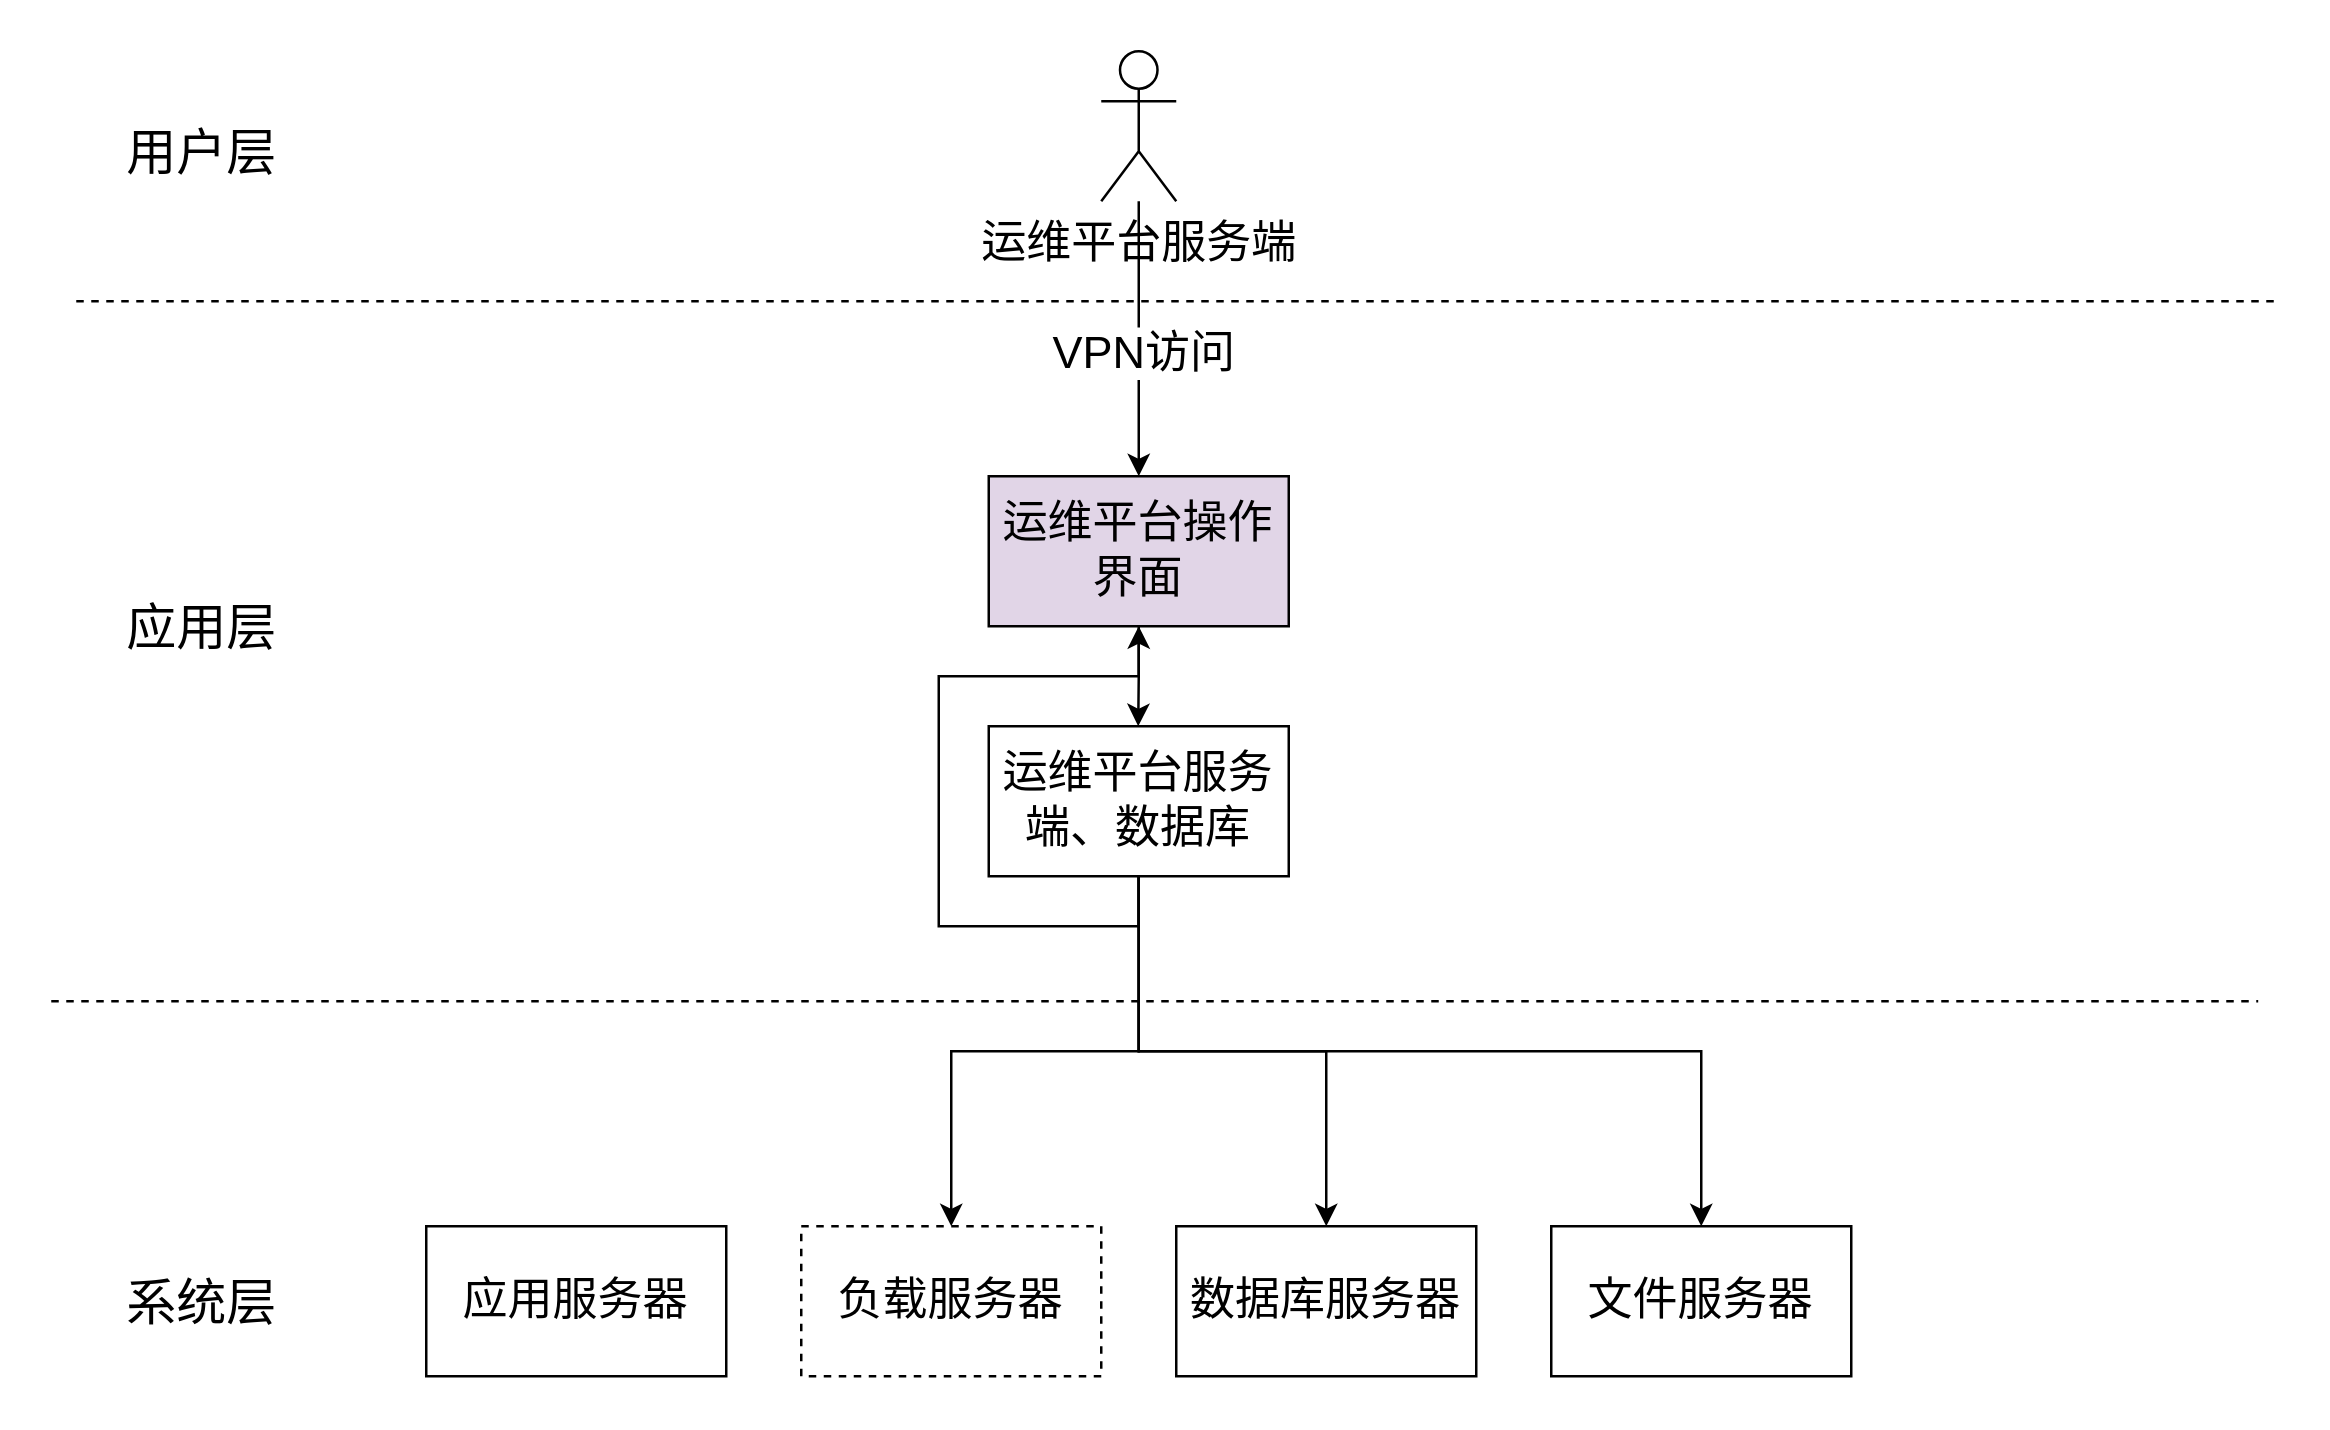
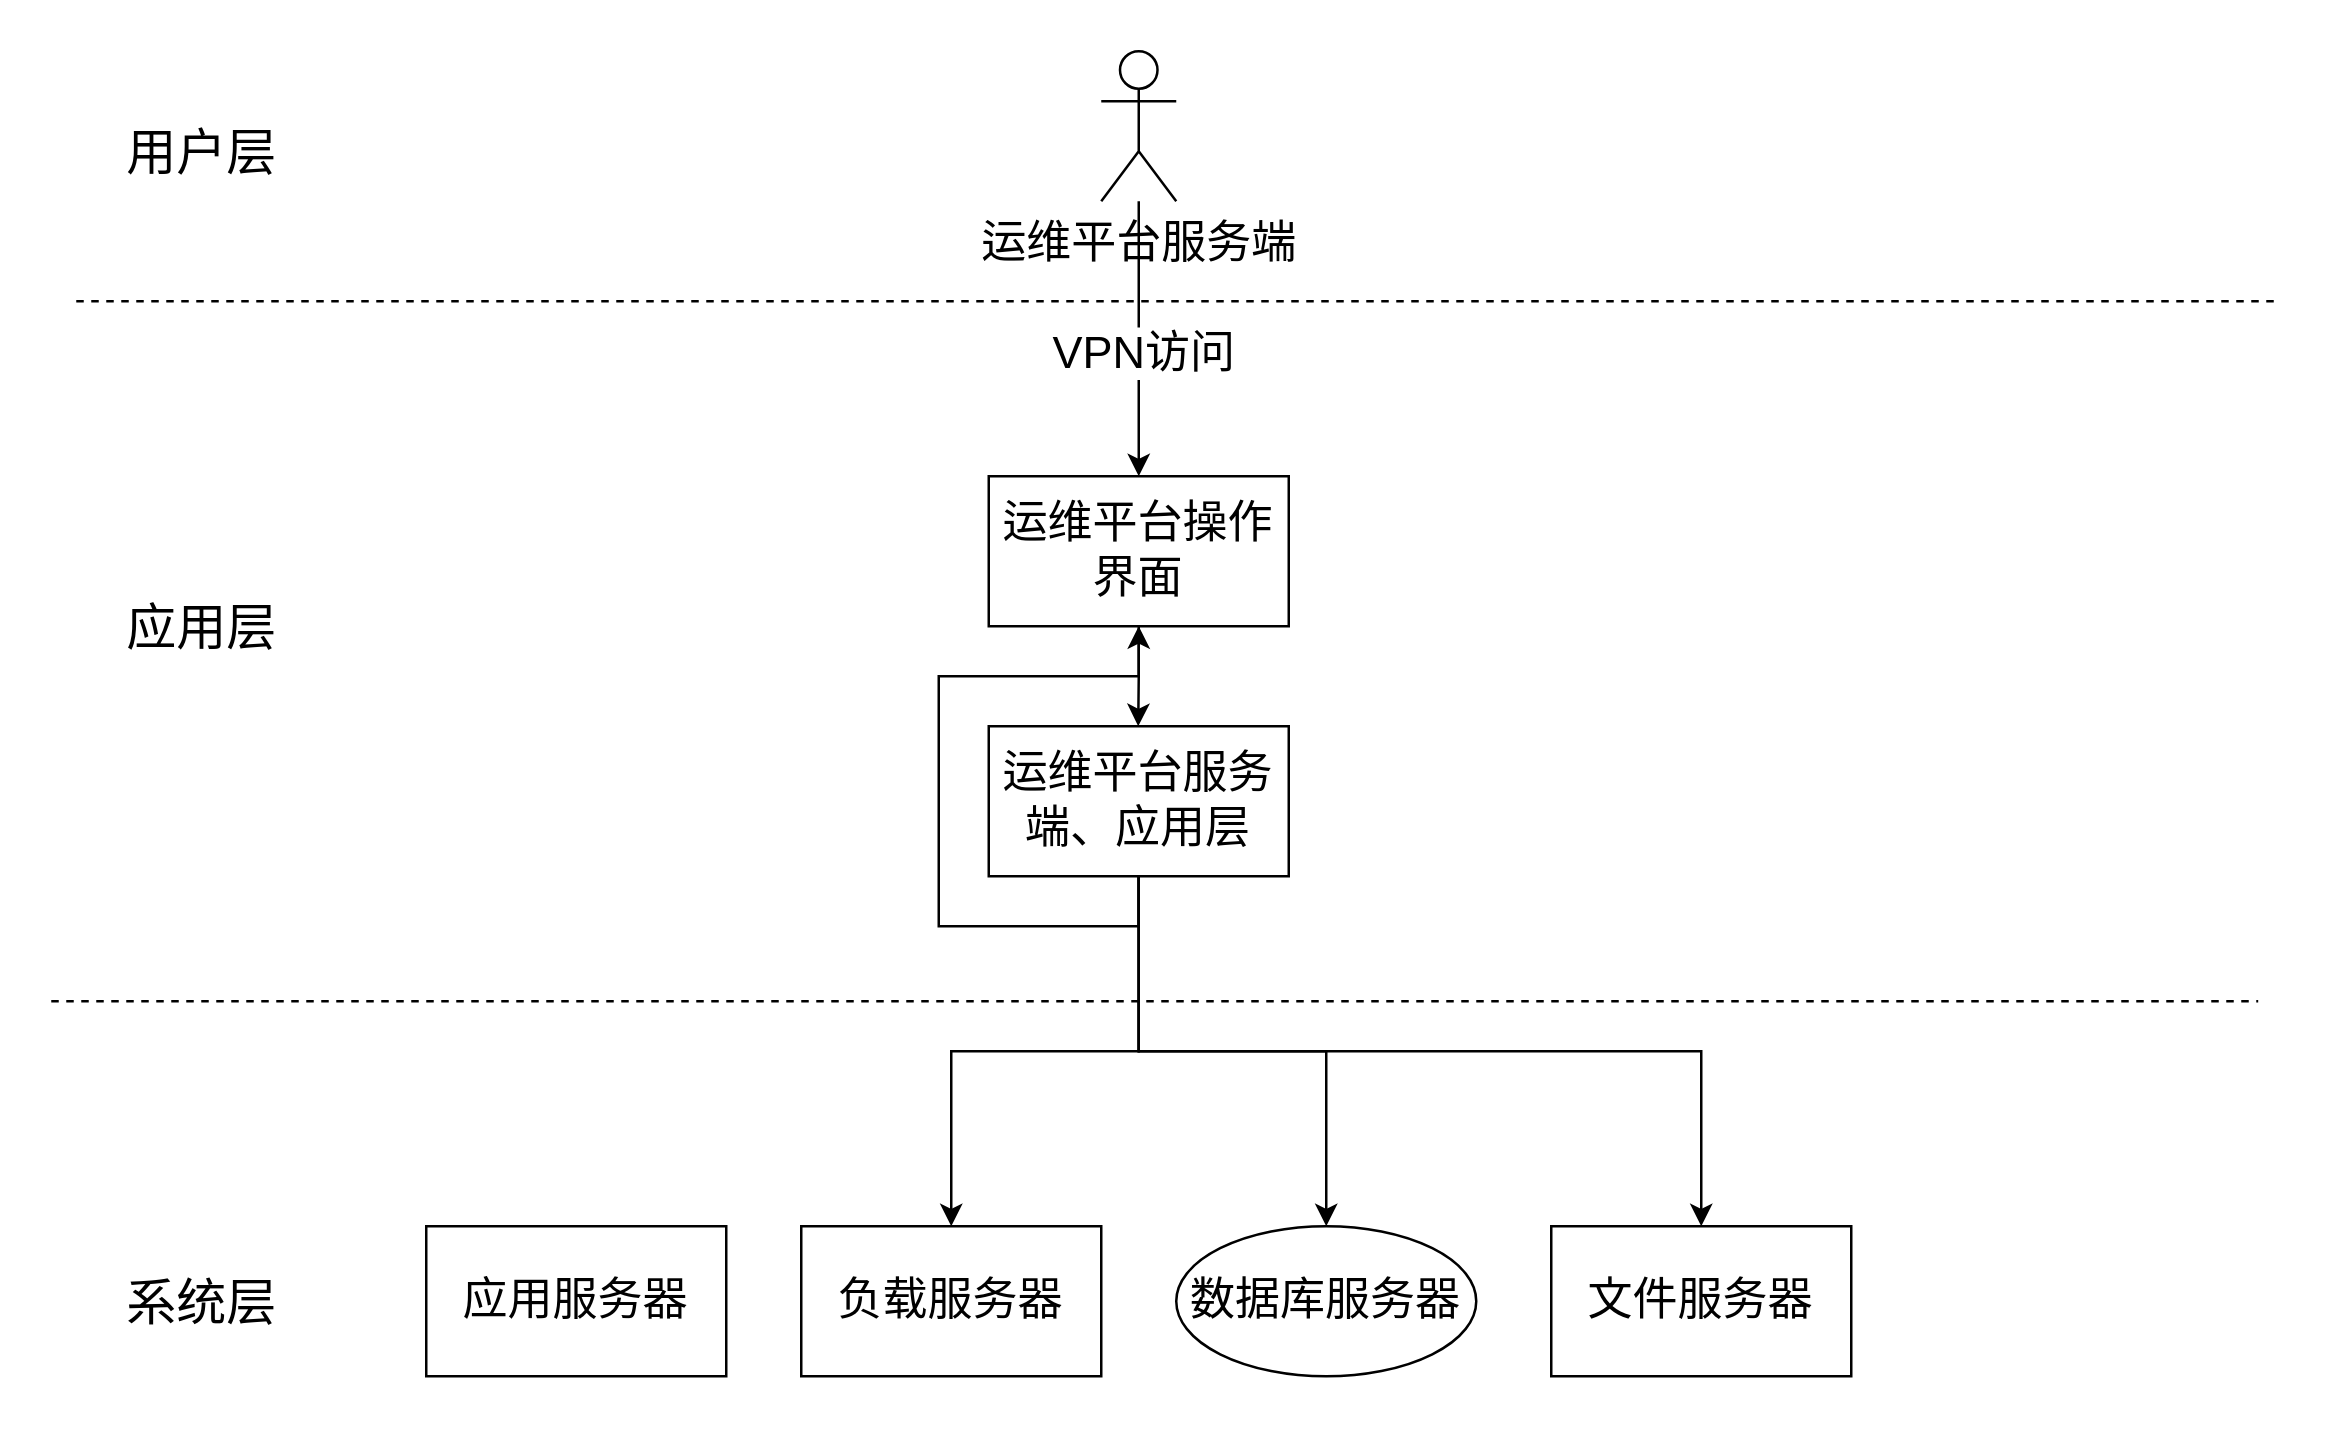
- <mxCell id="11" value="&lt;font style=&quot;font-size: 18px;&quot;&gt;运维平台操作界面&lt;/font&gt;" style="rounded=0;whiteSpace=wrap;html=1;fillColor=#e1d5e7;" vertex="1" parent="1"><mxGeometry x="395" y="190" width="120" height="60" as="geometry" /></mxCell>
+ <mxCell id="11" value="&lt;font style=&quot;font-size: 18px;&quot;&gt;运维平台操作界面&lt;/font&gt;" style="rounded=0;whiteSpace=wrap;html=1;" vertex="1" parent="1"><mxGeometry x="395" y="190" width="120" height="60" as="geometry" /></mxCell>
- <mxCell id="20" value="运维平台服务端、数据库" style="rounded=0;whiteSpace=wrap;html=1;fontSize=18;" vertex="1" parent="1"><mxGeometry x="395" y="290" width="120" height="60" as="geometry" /></mxCell>
+ <mxCell id="20" value="运维平台服务端、应用层" style="rounded=0;whiteSpace=wrap;html=1;fontSize=18;" vertex="1" parent="1"><mxGeometry x="395" y="290" width="120" height="60" as="geometry" /></mxCell>
- <mxCell id="13" value="负载服务器" style="rounded=0;whiteSpace=wrap;html=1;fontSize=18;dashed=1;" vertex="1" parent="1"><mxGeometry x="320" y="490" width="120" height="60" as="geometry" /></mxCell>
+ <mxCell id="13" value="负载服务器" style="rounded=0;whiteSpace=wrap;html=1;fontSize=18;" vertex="1" parent="1"><mxGeometry x="320" y="490" width="120" height="60" as="geometry" /></mxCell>
- <mxCell id="14" value="数据库服务器" style="rounded=0;whiteSpace=wrap;html=1;fontSize=18;" vertex="1" parent="1"><mxGeometry x="470" y="490" width="120" height="60" as="geometry" /></mxCell>
+ <mxCell id="14" value="数据库服务器" style="ellipse;whiteSpace=wrap;html=1;fontSize=18;" vertex="1" parent="1"><mxGeometry x="470" y="490" width="120" height="60" as="geometry" /></mxCell>
